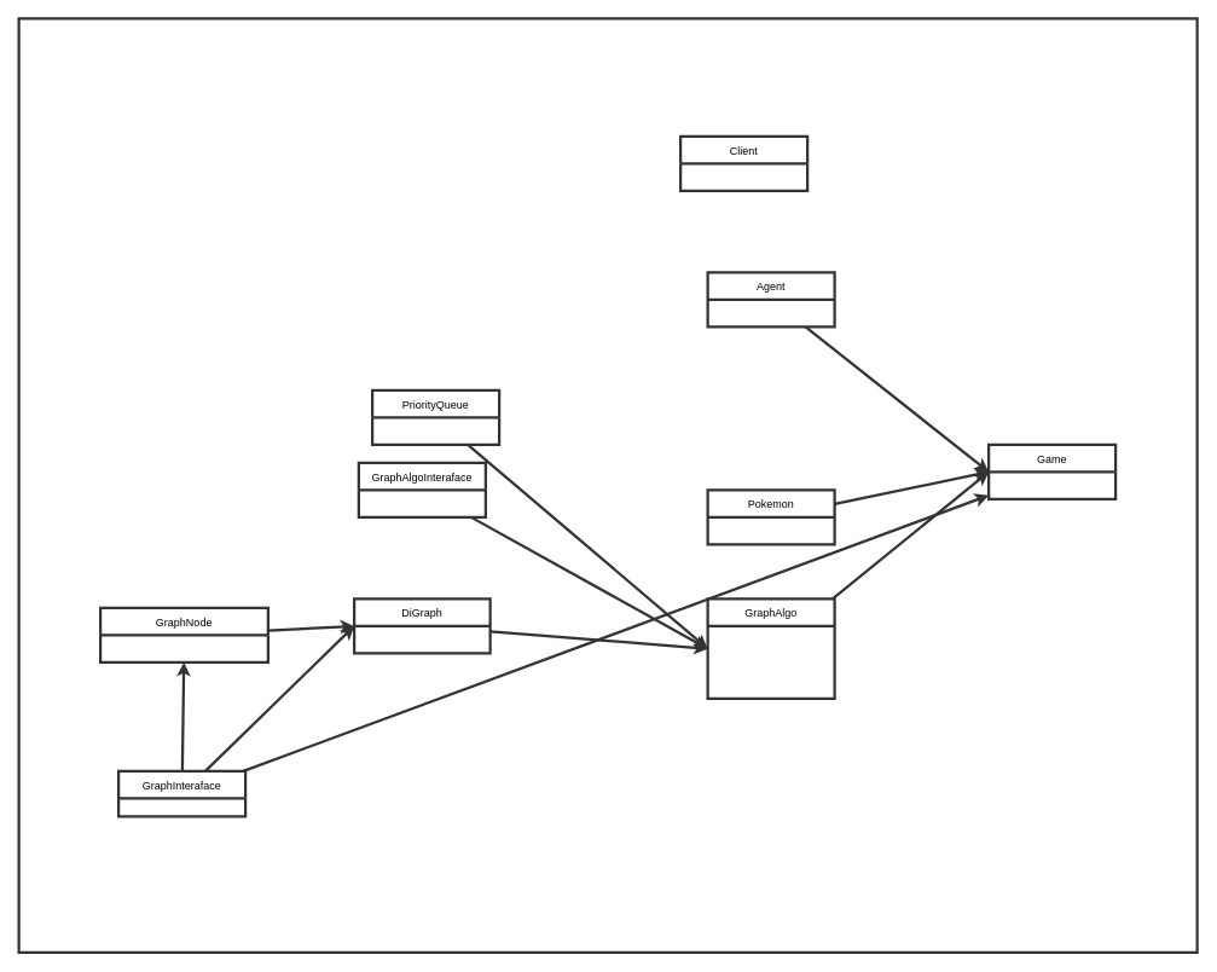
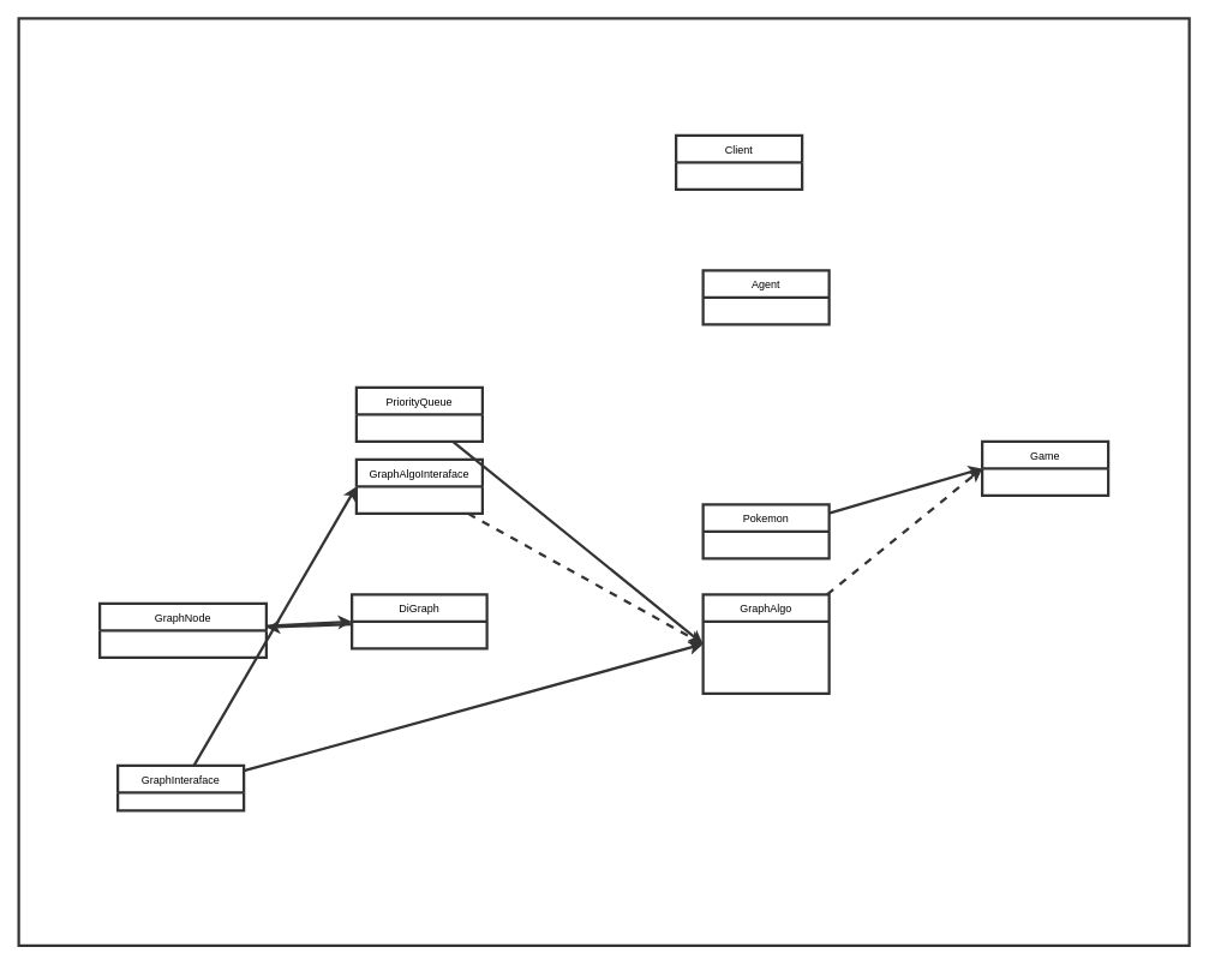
- <mxCell id="4" style="edgeStyle=none;html=1;entryX=0;entryY=0.5;entryDx=0;entryDy=0;strokeWidth=3;strokeColor=#333333;" parent="1" source="5" target="6" edge="1"><mxGeometry relative="1" as="geometry" /></mxCell>
- <mxCell id="22" value="PriorityQueue" style="swimlane;fontStyle=0;childLayout=stackLayout;horizontal=1;startSize=30;horizontalStack=0;resizeParent=1;resizeParentMax=0;resizeLast=0;collapsible=1;marginBottom=0;strokeWidth=3;strokeColor=#333333;" parent="1" vertex="1"><mxGeometry x="410" y="430" width="140" height="60" as="geometry" /></mxCell>
+ <mxCell id="22" value="PriorityQueue" style="swimlane;fontStyle=0;childLayout=stackLayout;horizontal=1;startSize=30;horizontalStack=0;resizeParent=1;resizeParentMax=0;resizeLast=0;collapsible=1;marginBottom=0;strokeWidth=3;strokeColor=#333333;" parent="1" vertex="1"><mxGeometry x="395" y="430" width="140" height="60" as="geometry" /></mxCell>
- <mxCell id="8" value="Pokemon" style="swimlane;fontStyle=0;childLayout=stackLayout;horizontal=1;startSize=30;horizontalStack=0;resizeParent=1;resizeParentMax=0;resizeLast=0;collapsible=1;marginBottom=0;strokeWidth=3;strokeColor=#333333;" parent="1" vertex="1"><mxGeometry y="540" width="140" height="60" as="geometry" x="780" /></mxCell>
+ <mxCell id="8" value="Pokemon" style="swimlane;fontStyle=0;childLayout=stackLayout;horizontal=1;startSize=30;horizontalStack=0;resizeParent=1;resizeParentMax=0;resizeLast=0;collapsible=1;marginBottom=0;strokeWidth=3;strokeColor=#333333;" parent="1" vertex="1"><mxGeometry x="780" y="560" width="140" height="60" as="geometry" /></mxCell>
- <mxCell id="9" style="edgeStyle=none;html=1;entryX=0;entryY=0.5;entryDx=0;entryDy=0;strokeWidth=3;strokeColor=#333333;" parent="1" source="10" target="6" edge="1"><mxGeometry relative="1" as="geometry" /></mxCell>
+ <mxCell id="9" style="edgeStyle=none;html=1;entryX=0;entryY=0.5;entryDx=0;entryDy=0;strokeWidth=3;strokeColor=#333333;dashed=1;" parent="1" source="10" target="6" edge="1"><mxGeometry relative="1" as="geometry" /></mxCell>
- <mxCell id="19" style="edgeStyle=none;html=1;entryX=0;entryY=0.5;entryDx=0;entryDy=0;strokeWidth=3;strokeColor=#333333;" parent="1" source="20" target="10" edge="1"><mxGeometry relative="1" as="geometry" /></mxCell>
+ <mxCell id="19" style="edgeStyle=none;html=1;entryX=0;entryY=0.5;entryDx=0;entryDy=0;strokeWidth=3;strokeColor=#333333;dashed=1;" parent="1" source="20" target="10" edge="1"><mxGeometry relative="1" as="geometry" /></mxCell>
- <mxCell id="11" style="edgeStyle=none;html=1;entryX=0;entryY=0.5;entryDx=0;entryDy=0;strokeWidth=3;strokeColor=#333333;" parent="1" source="12" target="10" edge="1"><mxGeometry relative="1" as="geometry" /></mxCell>
+ <mxCell id="11" style="edgeStyle=none;html=1;strokeWidth=3;strokeColor=#333333;" parent="1" source="12" target="14" edge="1"><mxGeometry relative="1" as="geometry" /></mxCell>
- <mxCell id="15" style="edgeStyle=none;html=1;strokeWidth=3;strokeColor=#333333;" parent="1" source="18" target="6" edge="1"><mxGeometry relative="1" as="geometry" /></mxCell>
+ <mxCell id="15" style="edgeStyle=none;html=1;entryX=0;entryY=0.5;entryDx=0;entryDy=0;strokeWidth=3;strokeColor=#333333;" parent="1" source="18" target="10" edge="1"><mxGeometry relative="1" as="geometry" /></mxCell>
- <mxCell id="16" style="edgeStyle=none;html=1;entryX=0;entryY=0.5;entryDx=0;entryDy=0;strokeWidth=3;strokeColor=#333333;" parent="1" source="18" target="12" edge="1"><mxGeometry relative="1" as="geometry" /></mxCell>
- <mxCell id="17" style="edgeStyle=none;html=1;strokeWidth=3;strokeColor=#333333;" parent="1" source="18" target="14" edge="1"><mxGeometry relative="1" as="geometry" /></mxCell>
+ <mxCell id="17" style="edgeStyle=none;html=1;entryX=0;entryY=0.5;entryDx=0;entryDy=0;strokeWidth=3;strokeColor=#333333;" parent="1" source="18" target="20" edge="1"><mxGeometry relative="1" as="geometry" /></mxCell>
